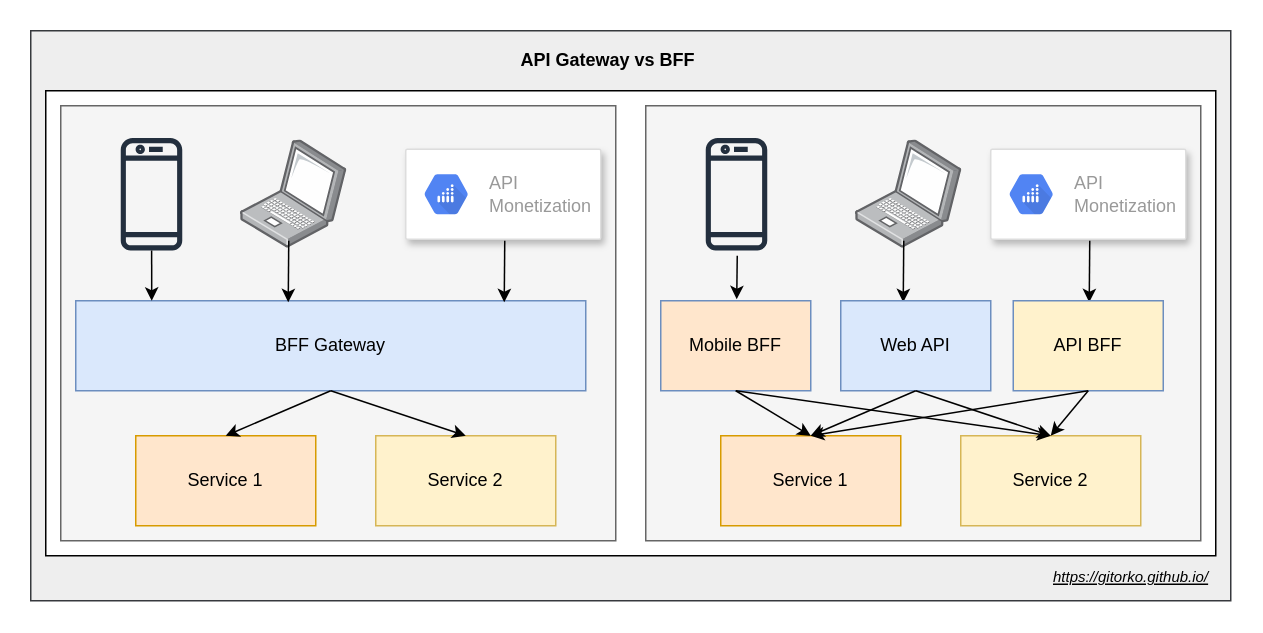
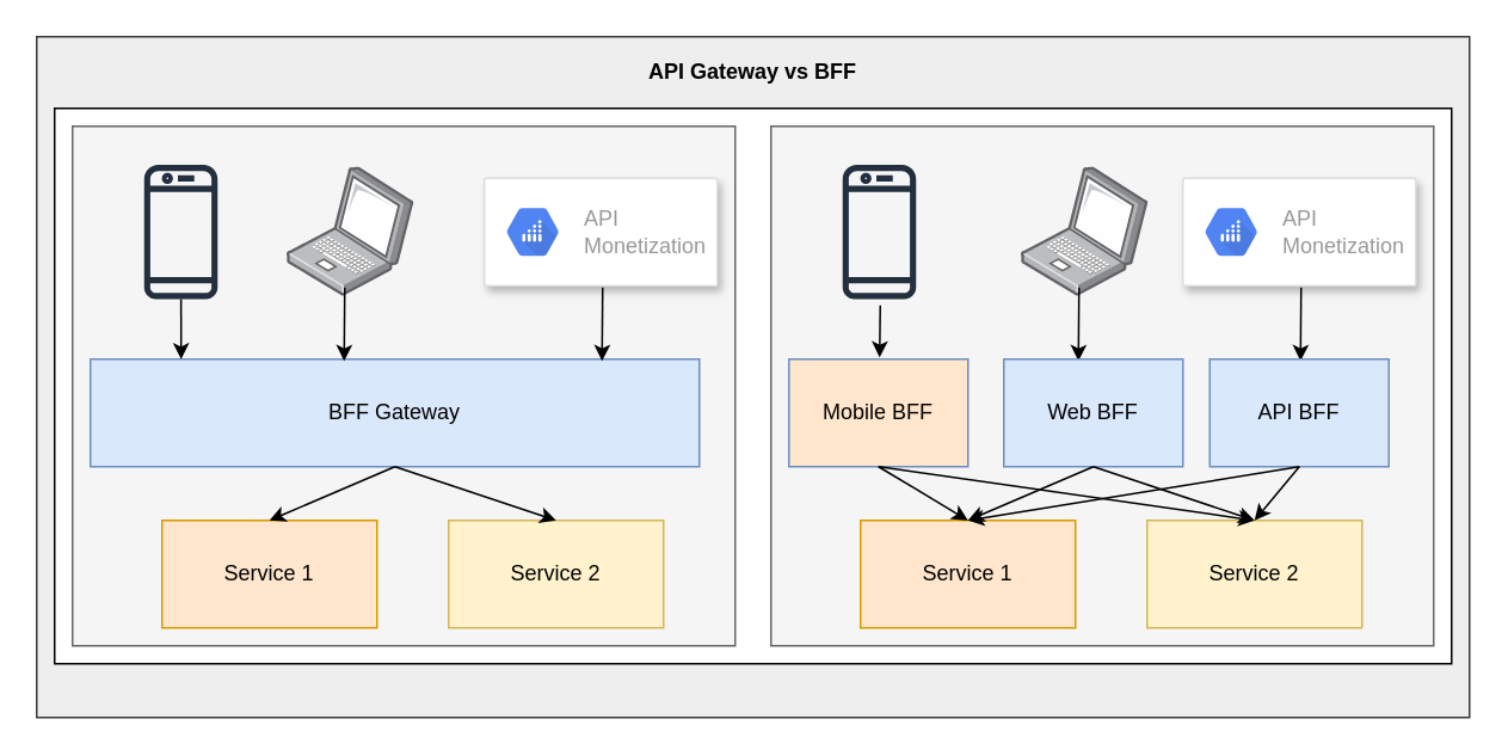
- <mxCell id="37" value="API Gateway vs BFF" style="text;html=1;strokeColor=none;fillColor=none;align=center;verticalAlign=middle;whiteSpace=wrap;rounded=0;fontStyle=1" vertex="1" parent="1"><mxGeometry x="345" y="30" width="120" height="20" as="geometry" /></mxCell>
+ <mxCell id="37" value="API Gateway vs BFF" style="text;html=1;strokeColor=none;fillColor=none;align=center;verticalAlign=middle;whiteSpace=wrap;rounded=0;fontStyle=1" vertex="1" parent="1"><mxGeometry x="360" y="30" width="120" height="20" as="geometry" /></mxCell>
- <mxCell id="29" value="Web API" style="rounded=0;whiteSpace=wrap;html=1;fillColor=#dae8fc;strokeColor=#6c8ebf;" vertex="1" parent="1"><mxGeometry x="560" y="200" width="100" height="60" as="geometry" /></mxCell>
+ <mxCell id="29" value="Web BFF" style="rounded=0;whiteSpace=wrap;html=1;fillColor=#dae8fc;strokeColor=#6c8ebf;" vertex="1" parent="1"><mxGeometry x="560" y="200" width="100" height="60" as="geometry" /></mxCell>
- <mxCell id="30" value="API BFF" style="rounded=0;whiteSpace=wrap;html=1;fillColor=#fff2cc;strokeColor=#6c8ebf;" vertex="1" parent="1"><mxGeometry x="675" y="200" width="100" height="60" as="geometry" /></mxCell>
+ <mxCell id="30" value="API BFF" style="rounded=0;whiteSpace=wrap;html=1;fillColor=#dae8fc;strokeColor=#6c8ebf;" vertex="1" parent="1"><mxGeometry x="675" y="200" width="100" height="60" as="geometry" /></mxCell>
- <mxCell id="36" value="&lt;font style=&quot;font-size: 10px&quot;&gt;&lt;i&gt;&lt;u&gt;https://gitorko.github.io/&lt;/u&gt;&lt;/i&gt;&lt;/font&gt;" style="text;html=1;" vertex="1" parent="1"><mxGeometry x="700" y="370" width="110" height="30" as="geometry" /></mxCell>
